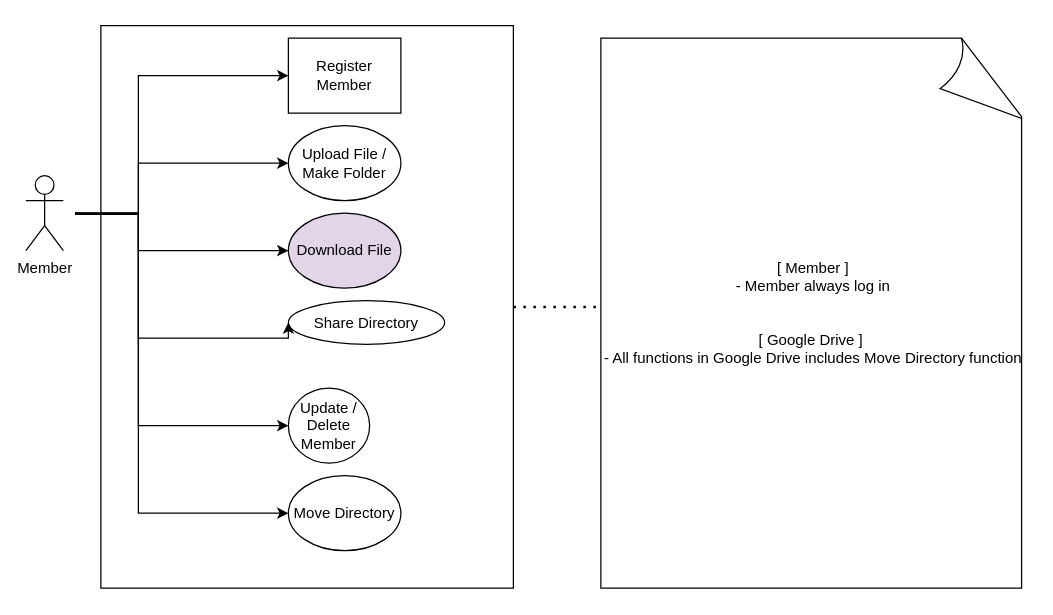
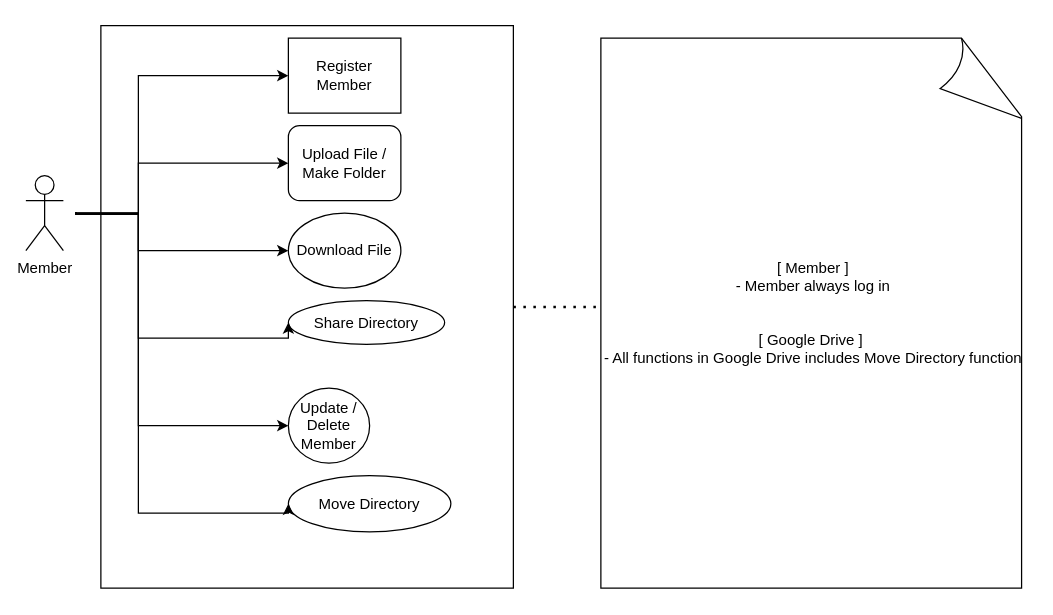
- <mxCell id="5" value="Upload File / Make Folder" style="ellipse;whiteSpace=wrap;html=1;" vertex="1" parent="1"><mxGeometry x="230" y="100" width="90" height="60" as="geometry" /></mxCell>
+ <mxCell id="5" value="Upload File / Make Folder" style="whiteSpace=wrap;html=1;rounded=1;" vertex="1" parent="1"><mxGeometry x="230" y="100" width="90" height="60" as="geometry" /></mxCell>
- <mxCell id="6" value="Download File" style="ellipse;whiteSpace=wrap;html=1;fillColor=#e1d5e7;" vertex="1" parent="1"><mxGeometry x="230" y="170" width="90" height="60" as="geometry" /></mxCell>
+ <mxCell id="6" value="Download File" style="ellipse;whiteSpace=wrap;html=1;" vertex="1" parent="1"><mxGeometry x="230" y="170" width="90" height="60" as="geometry" /></mxCell>
- <mxCell id="9" value="Move Directory" style="ellipse;whiteSpace=wrap;html=1;" vertex="1" parent="1"><mxGeometry x="230" y="380" width="90" height="60" as="geometry" /></mxCell>
+ <mxCell id="9" value="Move Directory" style="ellipse;whiteSpace=wrap;html=1;" vertex="1" parent="1"><mxGeometry x="230" y="380" width="130" height="45" as="geometry" /></mxCell>
